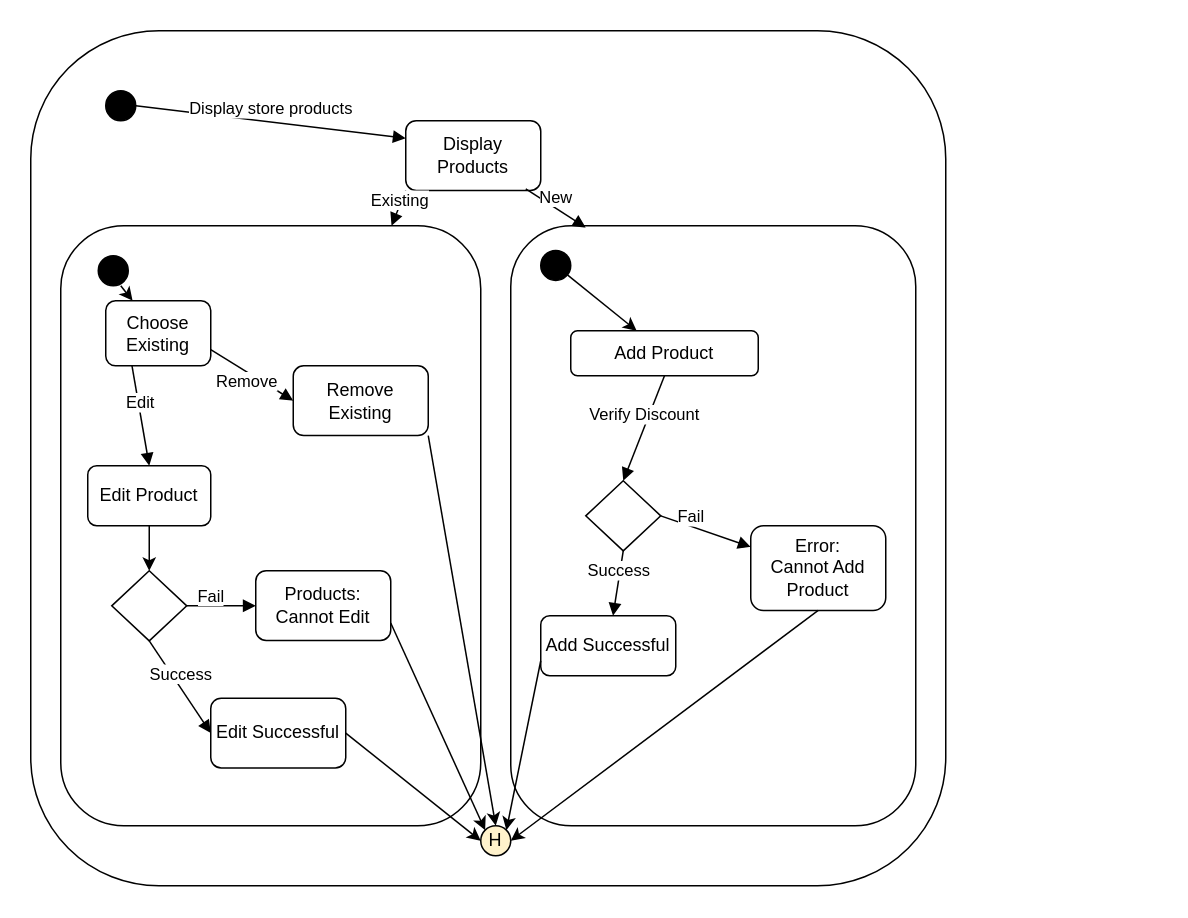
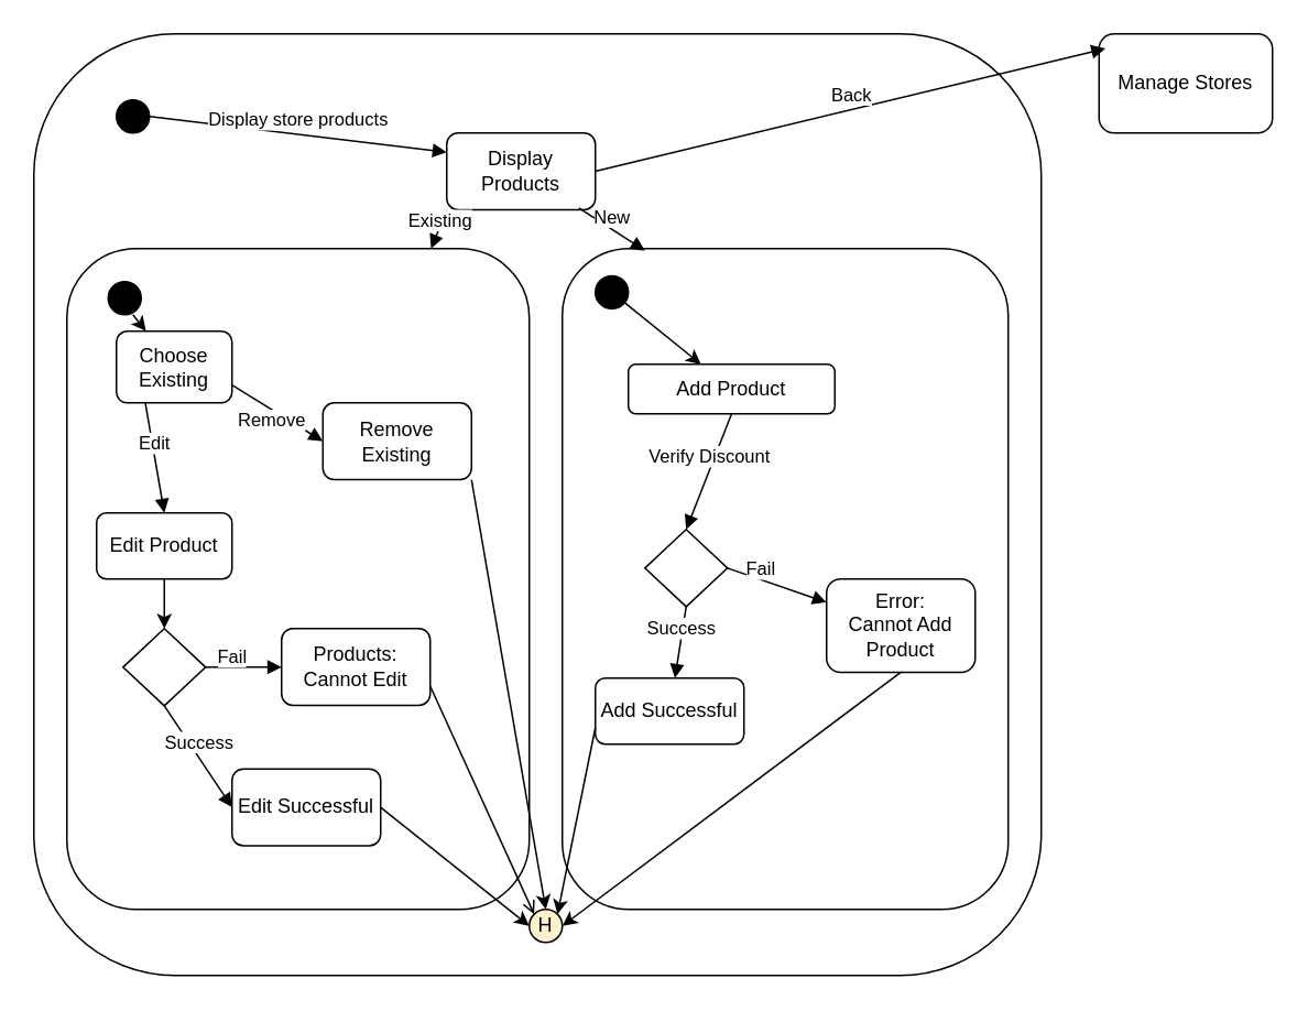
+ <mxCell id="35" value="Manage Stores" style="rounded=1;whiteSpace=wrap;html=1;" vertex="1" parent="1"><mxGeometry x="665" width="105" height="60" as="geometry" y="20" /></mxCell>
+ <mxCell id="36" value="Back" style="html=1;verticalAlign=bottom;endArrow=block;exitX=1;exitY=0.5;exitDx=0;exitDy=0;entryX=0.037;entryY=0.148;entryDx=0;entryDy=0;entryPerimeter=0;" edge="1" parent="1" source="20" target="35"><mxGeometry width="80" relative="1" as="geometry"><mxPoint x="360.01" y="105.428" as="sourcePoint" /><mxPoint x="660" y="50" as="targetPoint" /><Array as="points" /></mxGeometry></mxCell>
- <mxCell id="37" value="" style="endArrow=classic;html=1;exitX=1;exitY=0.75;exitDx=0;exitDy=0;entryX=0;entryY=0;entryDx=0;entryDy=0;" edge="1" parent="1" source="14" target="25"><mxGeometry width="50" height="50" relative="1" as="geometry"><mxPoint x="295" y="299.84" as="sourcePoint" /><mxPoint x="330" y="550" as="targetPoint" /></mxGeometry></mxCell>
+ <mxCell id="37" value="" style="endArrow=open;html=1;exitX=1;exitY=0.75;exitDx=0;exitDy=0;entryX=0;entryY=0;entryDx=0;entryDy=0;" edge="1" parent="1" source="14" target="25"><mxGeometry width="50" height="50" relative="1" as="geometry"><mxPoint x="295" y="299.84" as="sourcePoint" /><mxPoint x="330" y="550" as="targetPoint" /></mxGeometry></mxCell>
